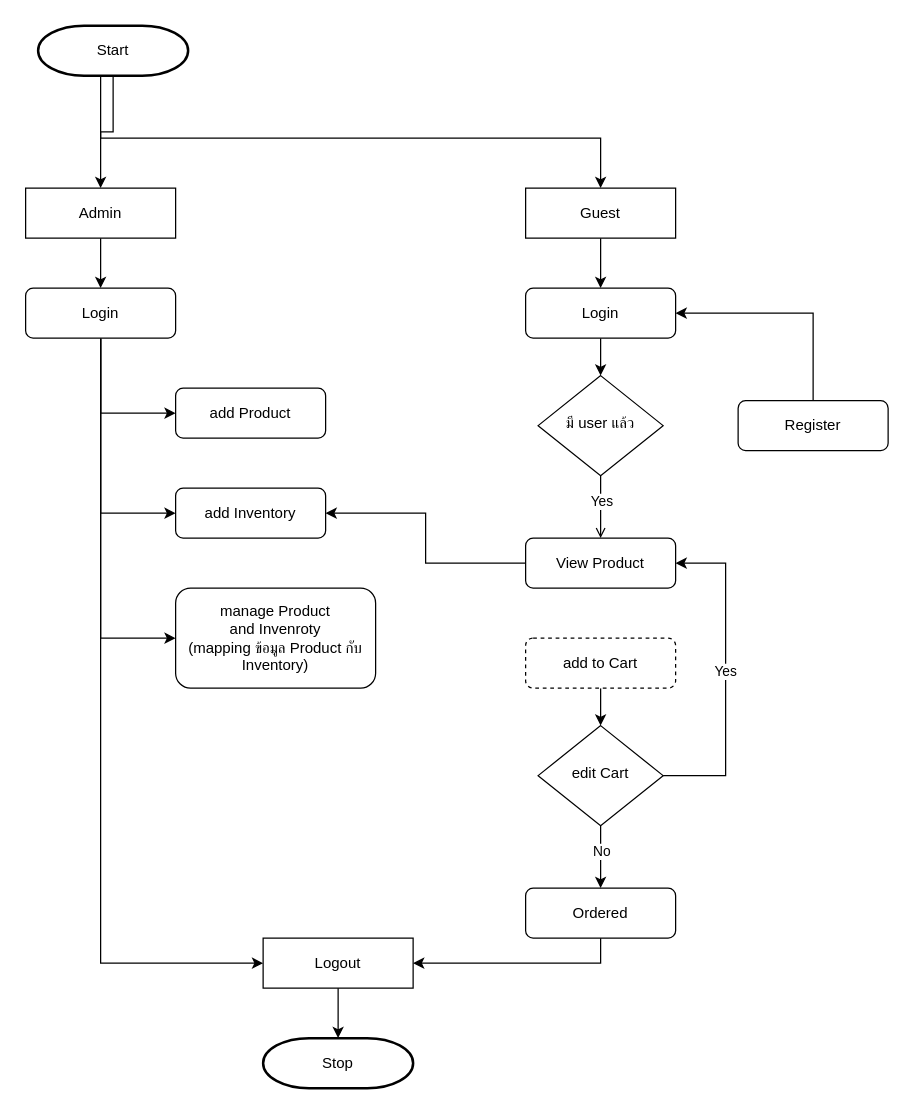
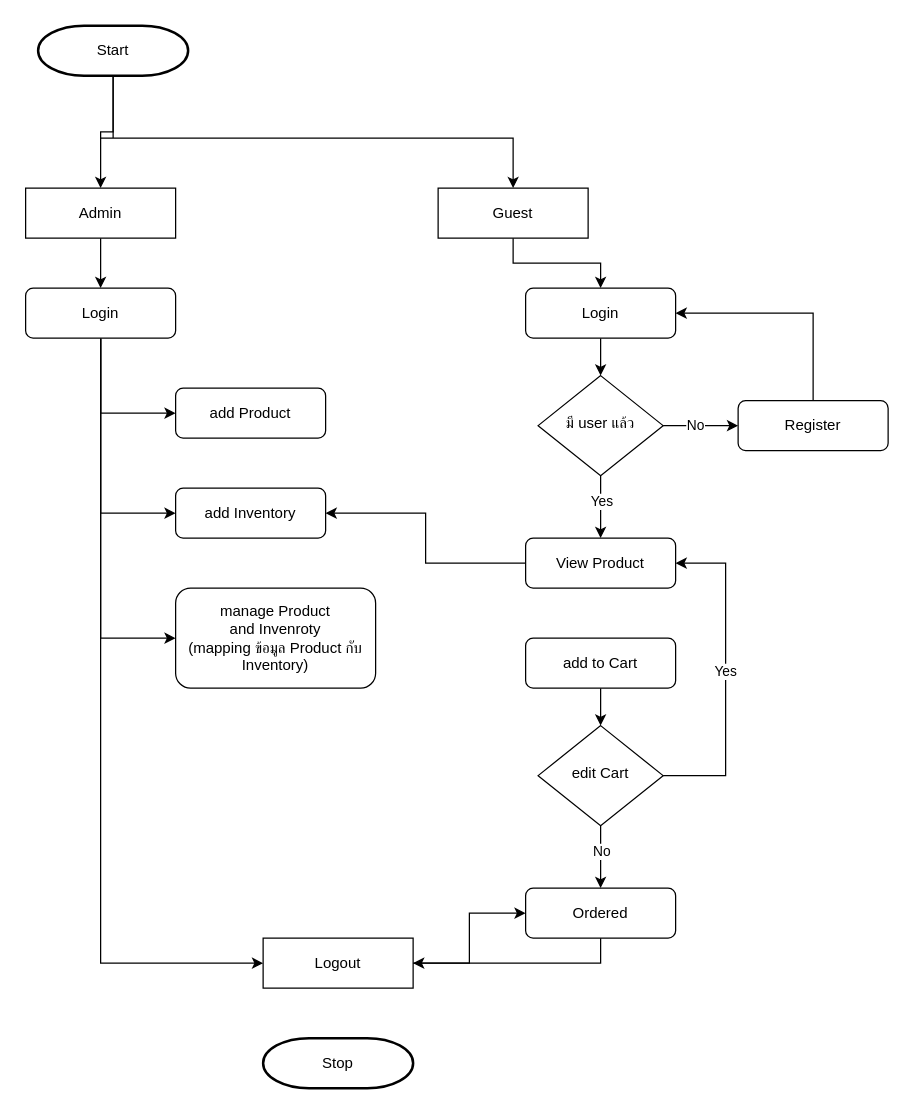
- <mxCell id="14" value="Guest" style="rounded=0;whiteSpace=wrap;html=1;" vertex="1" parent="1"><mxGeometry x="420" y="150" width="120" height="40" as="geometry" /></mxCell>
+ <mxCell id="14" value="Guest" style="rounded=0;whiteSpace=wrap;html=1;" vertex="1" parent="1"><mxGeometry x="350" y="150" width="120" height="40" as="geometry" /></mxCell>
+ <mxCell id="5" style="edgeStyle=orthogonalEdgeStyle;rounded=0;orthogonalLoop=1;jettySize=auto;html=1;entryX=0;entryY=0.5;entryDx=0;entryDy=0;" edge="1" parent="1" source="9" target="11"><mxGeometry relative="1" as="geometry"><mxPoint x="790" y="280" as="targetPoint" /></mxGeometry></mxCell>
+ <mxCell id="6" value="No" style="edgeLabel;html=1;align=center;verticalAlign=middle;resizable=0;points=[];" vertex="1" connectable="0" parent="5"><mxGeometry x="-0.16" y="1" relative="1" as="geometry"><mxPoint as="offset" /></mxGeometry></mxCell>
- <mxCell id="7" style="edgeStyle=orthogonalEdgeStyle;rounded=0;orthogonalLoop=1;jettySize=auto;html=1;entryX=0.5;entryY=0;entryDx=0;entryDy=0;endArrow=open;" edge="1" parent="1" source="9" target="29"><mxGeometry relative="1" as="geometry"><mxPoint x="480" y="420" as="targetPoint" /></mxGeometry></mxCell>
+ <mxCell id="7" style="edgeStyle=orthogonalEdgeStyle;rounded=0;orthogonalLoop=1;jettySize=auto;html=1;entryX=0.5;entryY=0;entryDx=0;entryDy=0;" edge="1" parent="1" source="9" target="29"><mxGeometry relative="1" as="geometry"><mxPoint x="480" y="420" as="targetPoint" /></mxGeometry></mxCell>
- <mxCell id="31" value="add to Cart" style="rounded=1;whiteSpace=wrap;html=1;fontSize=12;glass=0;strokeWidth=1;shadow=0;dashed=1;" vertex="1" parent="1"><mxGeometry x="420" y="510" width="120" height="40" as="geometry" /></mxCell>
+ <mxCell id="31" value="add to Cart" style="rounded=1;whiteSpace=wrap;html=1;fontSize=12;glass=0;strokeWidth=1;shadow=0;" vertex="1" parent="1"><mxGeometry x="420" y="510" width="120" height="40" as="geometry" /></mxCell>
- <mxCell id="27" style="edgeStyle=orthogonalEdgeStyle;rounded=0;orthogonalLoop=1;jettySize=auto;html=1;entryX=0.5;entryY=0;entryDx=0;entryDy=0;entryPerimeter=0;" edge="1" parent="1" source="25" target="26"><mxGeometry relative="1" as="geometry" /></mxCell>
+ <mxCell id="27" style="edgeStyle=orthogonalEdgeStyle;rounded=0;orthogonalLoop=1;jettySize=auto;html=1;" edge="1" parent="1" source="25" target="33"><mxGeometry relative="1" as="geometry" /></mxCell>
